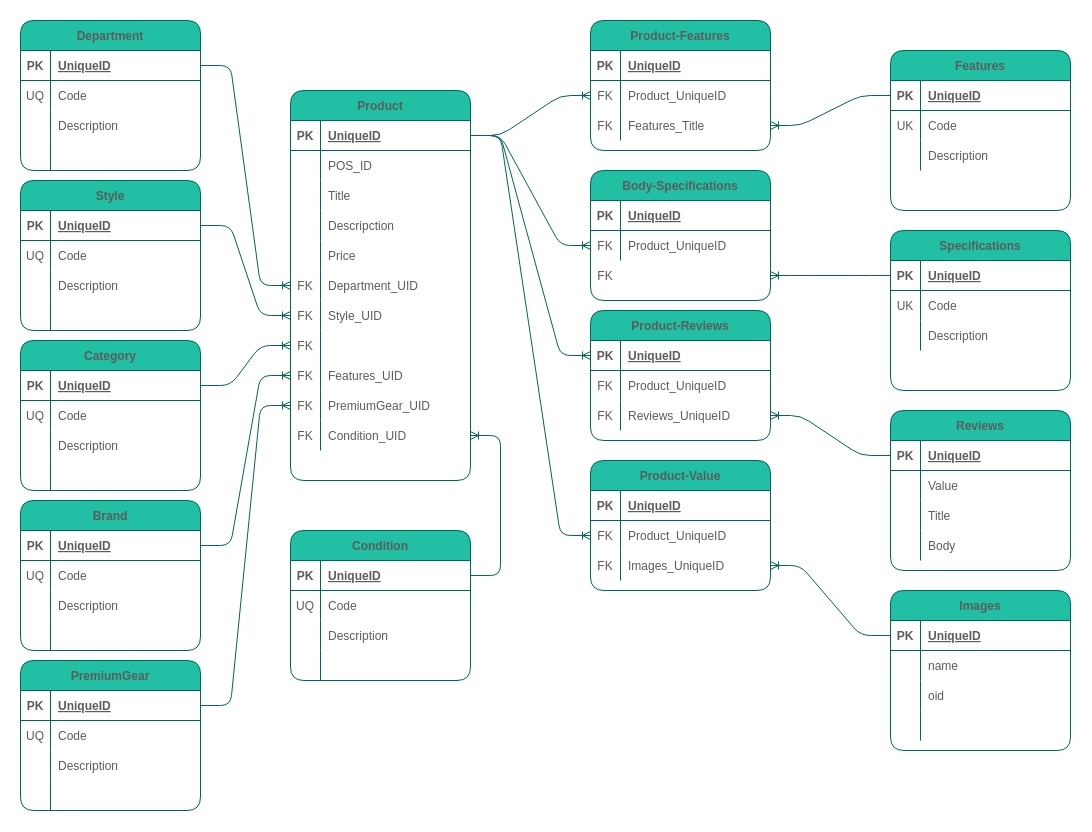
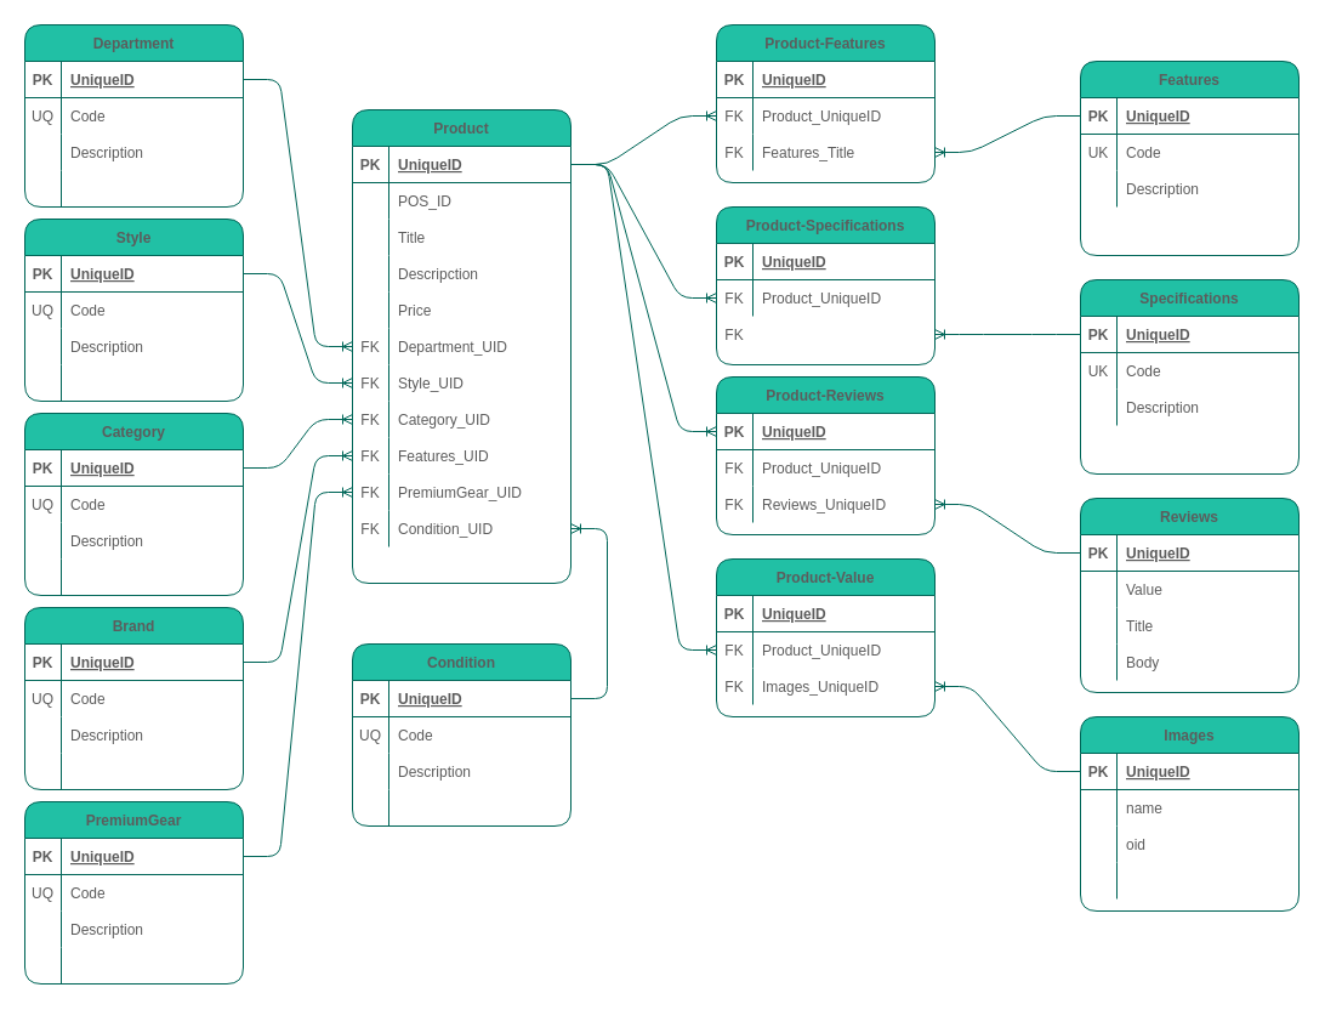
- <mxCell id="68" value="Body-Specifications" style="shape=table;startSize=30;container=1;collapsible=1;childLayout=tableLayout;fixedRows=1;rowLines=0;fontStyle=1;align=center;resizeLast=1;rounded=1;fillColor=#21C0A5;strokeColor=#006658;fontColor=#5C5C5C;" parent="1" vertex="1"><mxGeometry x="590" y="170" width="180" height="130" as="geometry" /></mxCell>
+ <mxCell id="68" value="Product-Specifications" style="shape=table;startSize=30;container=1;collapsible=1;childLayout=tableLayout;fixedRows=1;rowLines=0;fontStyle=1;align=center;resizeLast=1;rounded=1;fillColor=#21C0A5;strokeColor=#006658;fontColor=#5C5C5C;" parent="1" vertex="1"><mxGeometry x="590" y="170" width="180" height="130" as="geometry" /></mxCell>
+ <mxCell id="26" value="Category_UID" style="shape=partialRectangle;connectable=0;fillColor=none;top=0;left=0;bottom=0;right=0;align=left;spacingLeft=6;overflow=hidden;rounded=1;strokeColor=#006658;fontColor=#5C5C5C;" parent="24" vertex="1"><mxGeometry x="30" width="150" height="30" as="geometry" /></mxCell>
